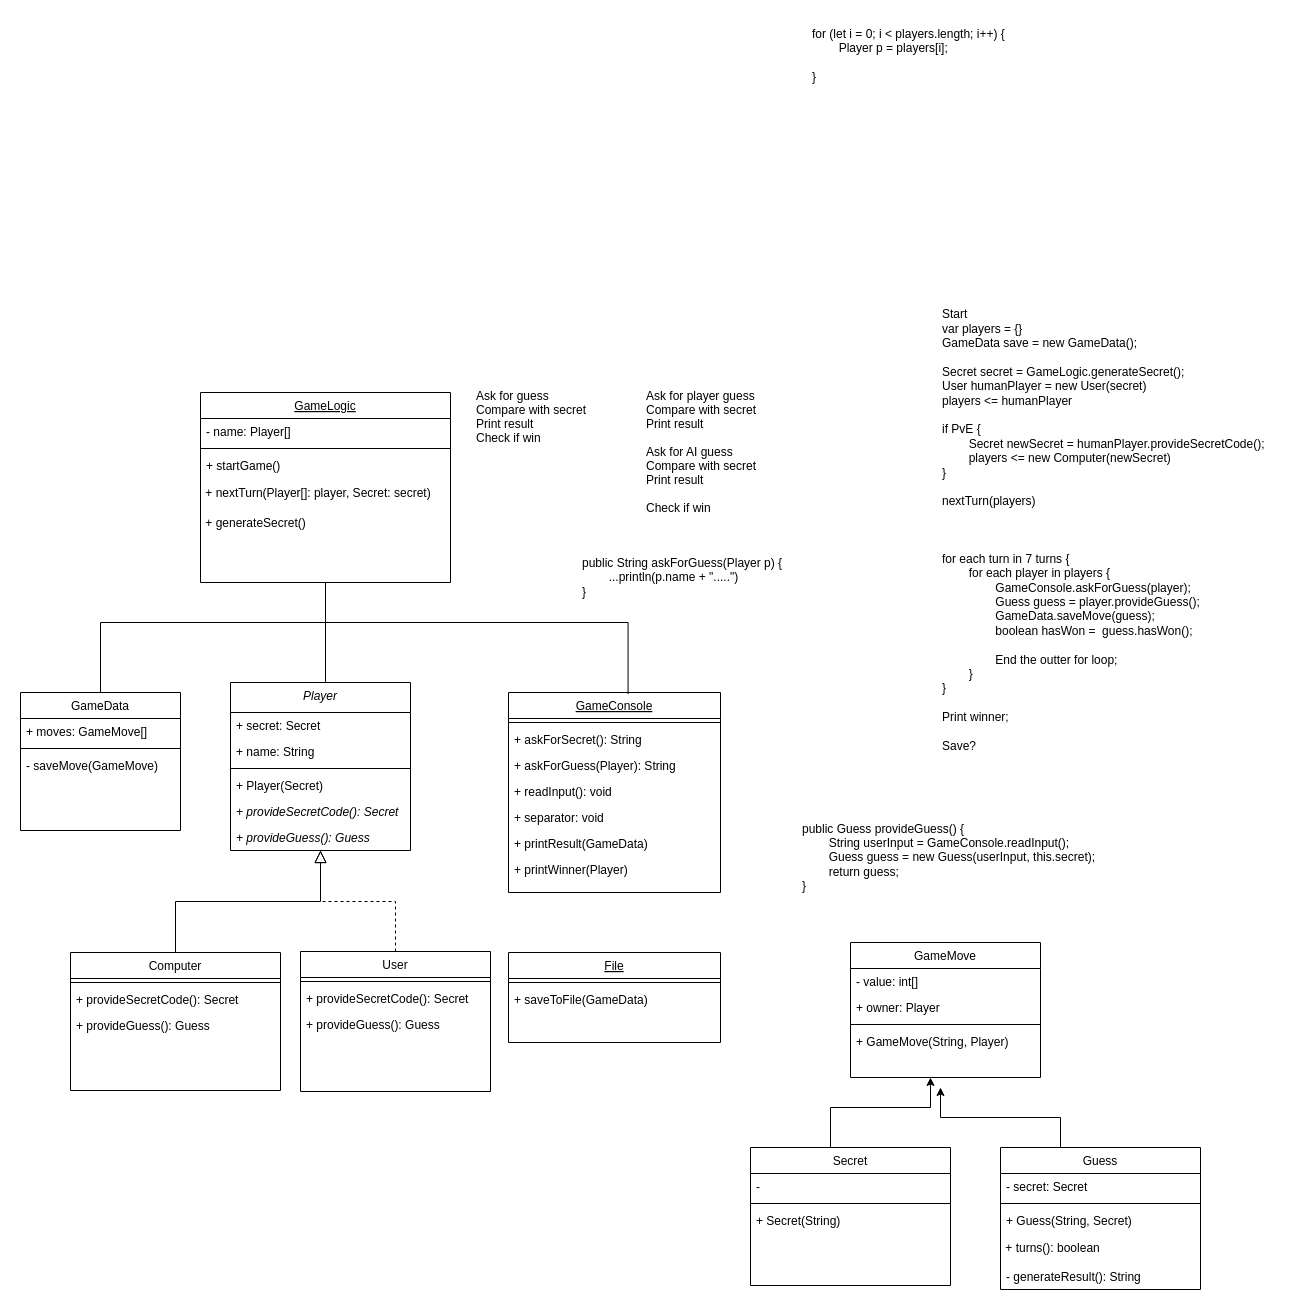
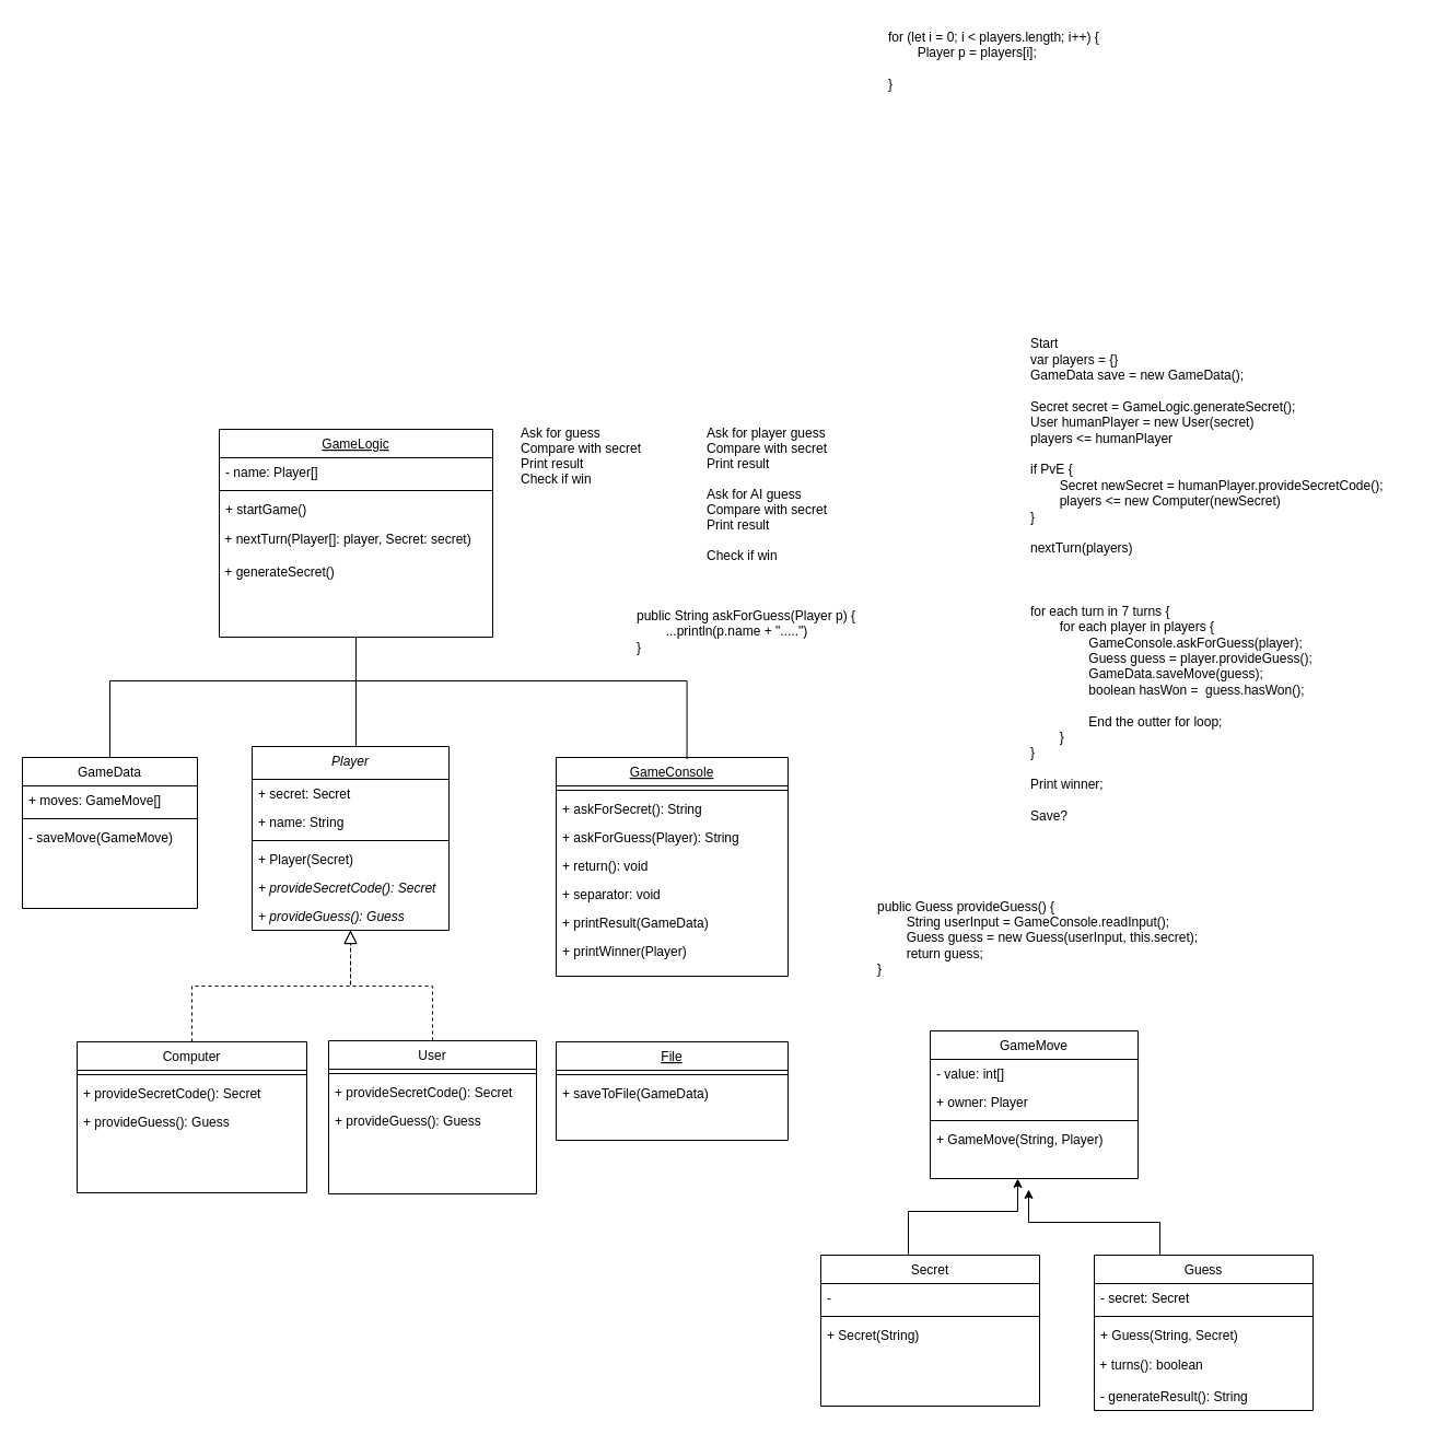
- <mxCell id="23" value="+ readInput(): void" style="text;align=left;verticalAlign=top;spacingLeft=4;spacingRight=4;overflow=hidden;rotatable=0;points=[[0,0.5],[1,0.5]];portConstraint=eastwest;fontStyle=0" vertex="1" parent="19"><mxGeometry y="86" width="212" height="26" as="geometry" /></mxCell>
+ <mxCell id="23" value="+ return(): void" style="text;align=left;verticalAlign=top;spacingLeft=4;spacingRight=4;overflow=hidden;rotatable=0;points=[[0,0.5],[1,0.5]];portConstraint=eastwest;fontStyle=0" vertex="1" parent="19"><mxGeometry y="86" width="212" height="26" as="geometry" /></mxCell>
- <mxCell id="13" value="" style="endArrow=block;endSize=10;endFill=0;shadow=0;strokeWidth=1;rounded=0;curved=0;edgeStyle=elbowEdgeStyle;elbow=vertical;" parent="1" source="9" target="2" edge="1"><mxGeometry width="160" relative="1" as="geometry"><mxPoint x="200" y="795" as="sourcePoint" /><mxPoint x="200" y="795" as="targetPoint" /></mxGeometry></mxCell>
+ <mxCell id="13" value="" style="endArrow=block;endSize=10;endFill=0;shadow=0;strokeWidth=1;rounded=0;curved=0;edgeStyle=elbowEdgeStyle;elbow=vertical;dashed=1;" parent="1" source="9" target="2" edge="1"><mxGeometry width="160" relative="1" as="geometry"><mxPoint x="200" y="795" as="sourcePoint" /><mxPoint x="200" y="795" as="targetPoint" /></mxGeometry></mxCell>
